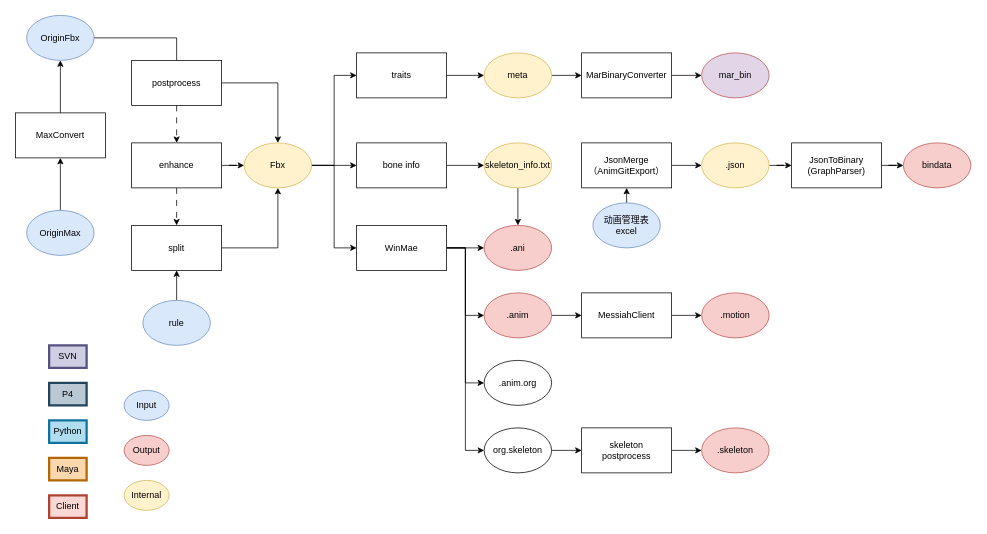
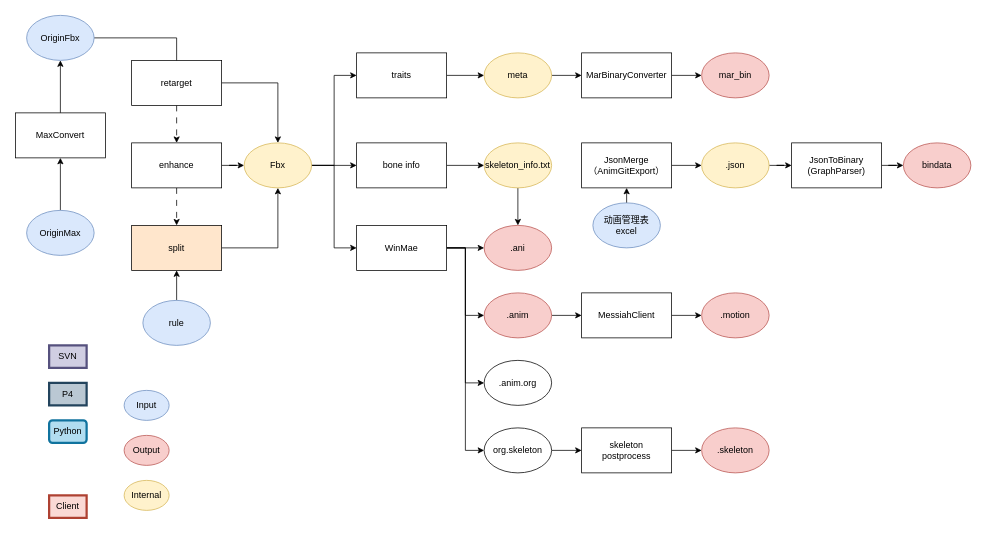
- <mxCell id="27" value="mar_bin" style="ellipse;whiteSpace=wrap;html=1;fillColor=#e1d5e7;strokeColor=#b85450;" vertex="1" parent="1"><mxGeometry x="935" y="70" width="90" height="60" as="geometry" /></mxCell>
+ <mxCell id="27" value="mar_bin" style="ellipse;whiteSpace=wrap;html=1;fillColor=#f8cecc;strokeColor=#b85450;" vertex="1" parent="1"><mxGeometry x="935" y="70" width="90" height="60" as="geometry" /></mxCell>
- <mxCell id="5" value="postprocess" style="rounded=0;whiteSpace=wrap;html=1;" vertex="1" parent="1"><mxGeometry x="175" y="80" width="120" height="60" as="geometry" /></mxCell>
+ <mxCell id="5" value="retarget" style="rounded=0;whiteSpace=wrap;html=1;" vertex="1" parent="1"><mxGeometry x="175" y="80" width="120" height="60" as="geometry" /></mxCell>
- <mxCell id="7" value="split" style="rounded=0;whiteSpace=wrap;html=1;" vertex="1" parent="1"><mxGeometry x="175" y="300" width="120" height="60" as="geometry" /></mxCell>
+ <mxCell id="7" value="split" style="rounded=0;whiteSpace=wrap;html=1;fillColor=#ffe6cc;" vertex="1" parent="1"><mxGeometry x="175" y="300" width="120" height="60" as="geometry" /></mxCell>
- <mxCell id="60" value="Python" style="rounded=0;whiteSpace=wrap;html=1;strokeWidth=3;fillColor=#b1ddf0;strokeColor=#10739e;" vertex="1" parent="1"><mxGeometry x="65" y="560" width="50" height="30" as="geometry" /></mxCell>
+ <mxCell id="60" value="Python" style="whiteSpace=wrap;html=1;strokeWidth=3;fillColor=#b1ddf0;strokeColor=#10739e;rounded=1;" vertex="1" parent="1"><mxGeometry x="65" y="560" width="50" height="30" as="geometry" /></mxCell>
- <mxCell id="61" value="Maya" style="rounded=0;whiteSpace=wrap;html=1;strokeWidth=3;fillColor=#fad7ac;strokeColor=#b46504;" vertex="1" parent="1"><mxGeometry x="65" y="610" width="50" height="30" as="geometry" /></mxCell>
